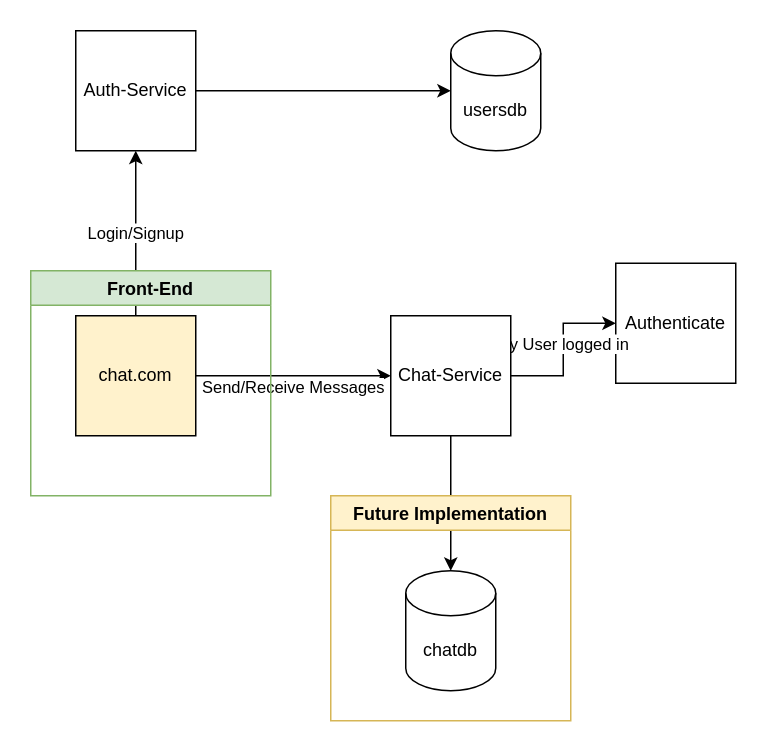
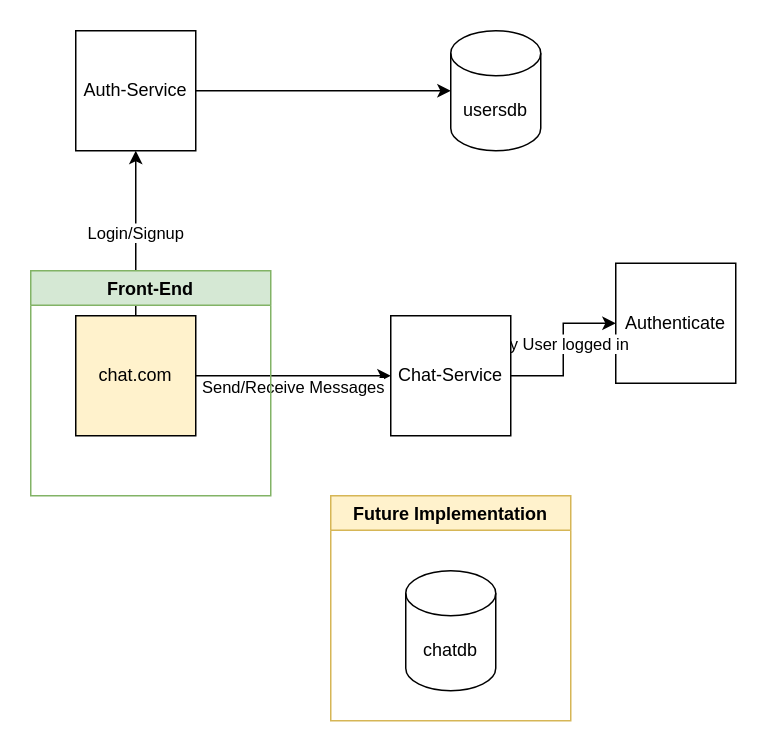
- <mxCell id="10" style="edgeStyle=orthogonalEdgeStyle;rounded=0;orthogonalLoop=1;jettySize=auto;html=1;entryX=0.5;entryY=0;entryDx=0;entryDy=0;entryPerimeter=0;" edge="1" parent="1" source="11" target="13"><mxGeometry relative="1" as="geometry" /></mxCell>
